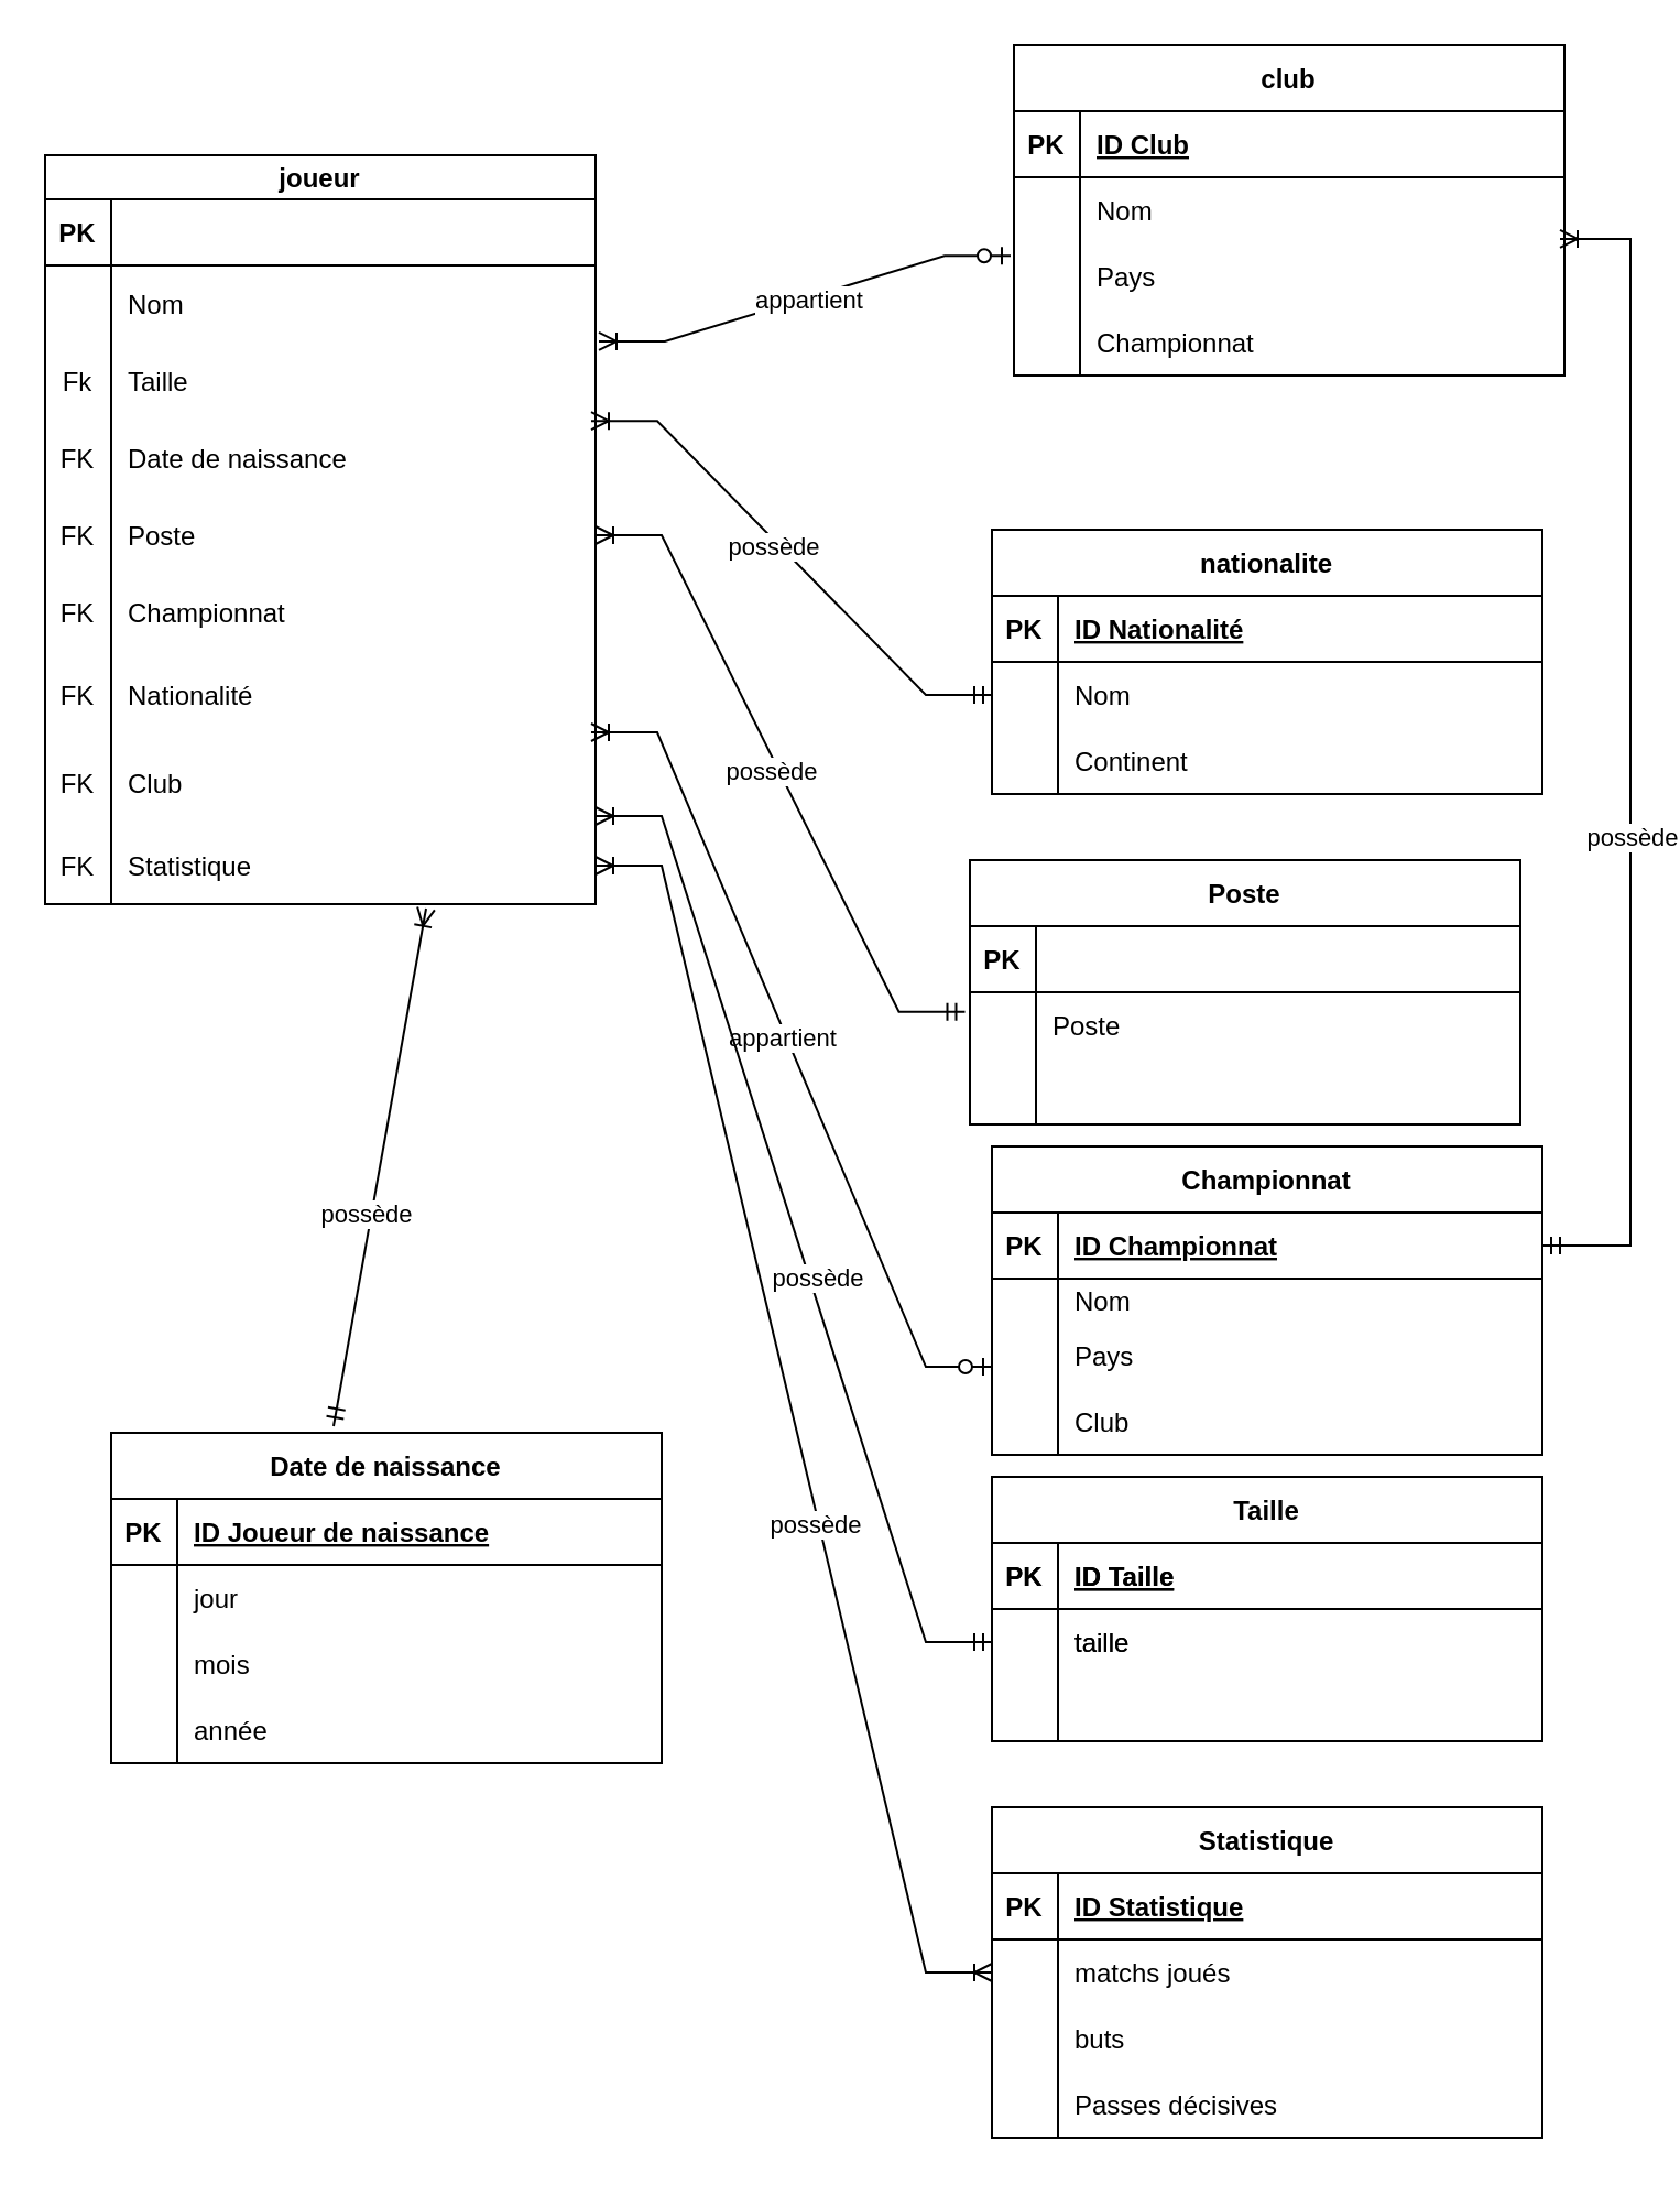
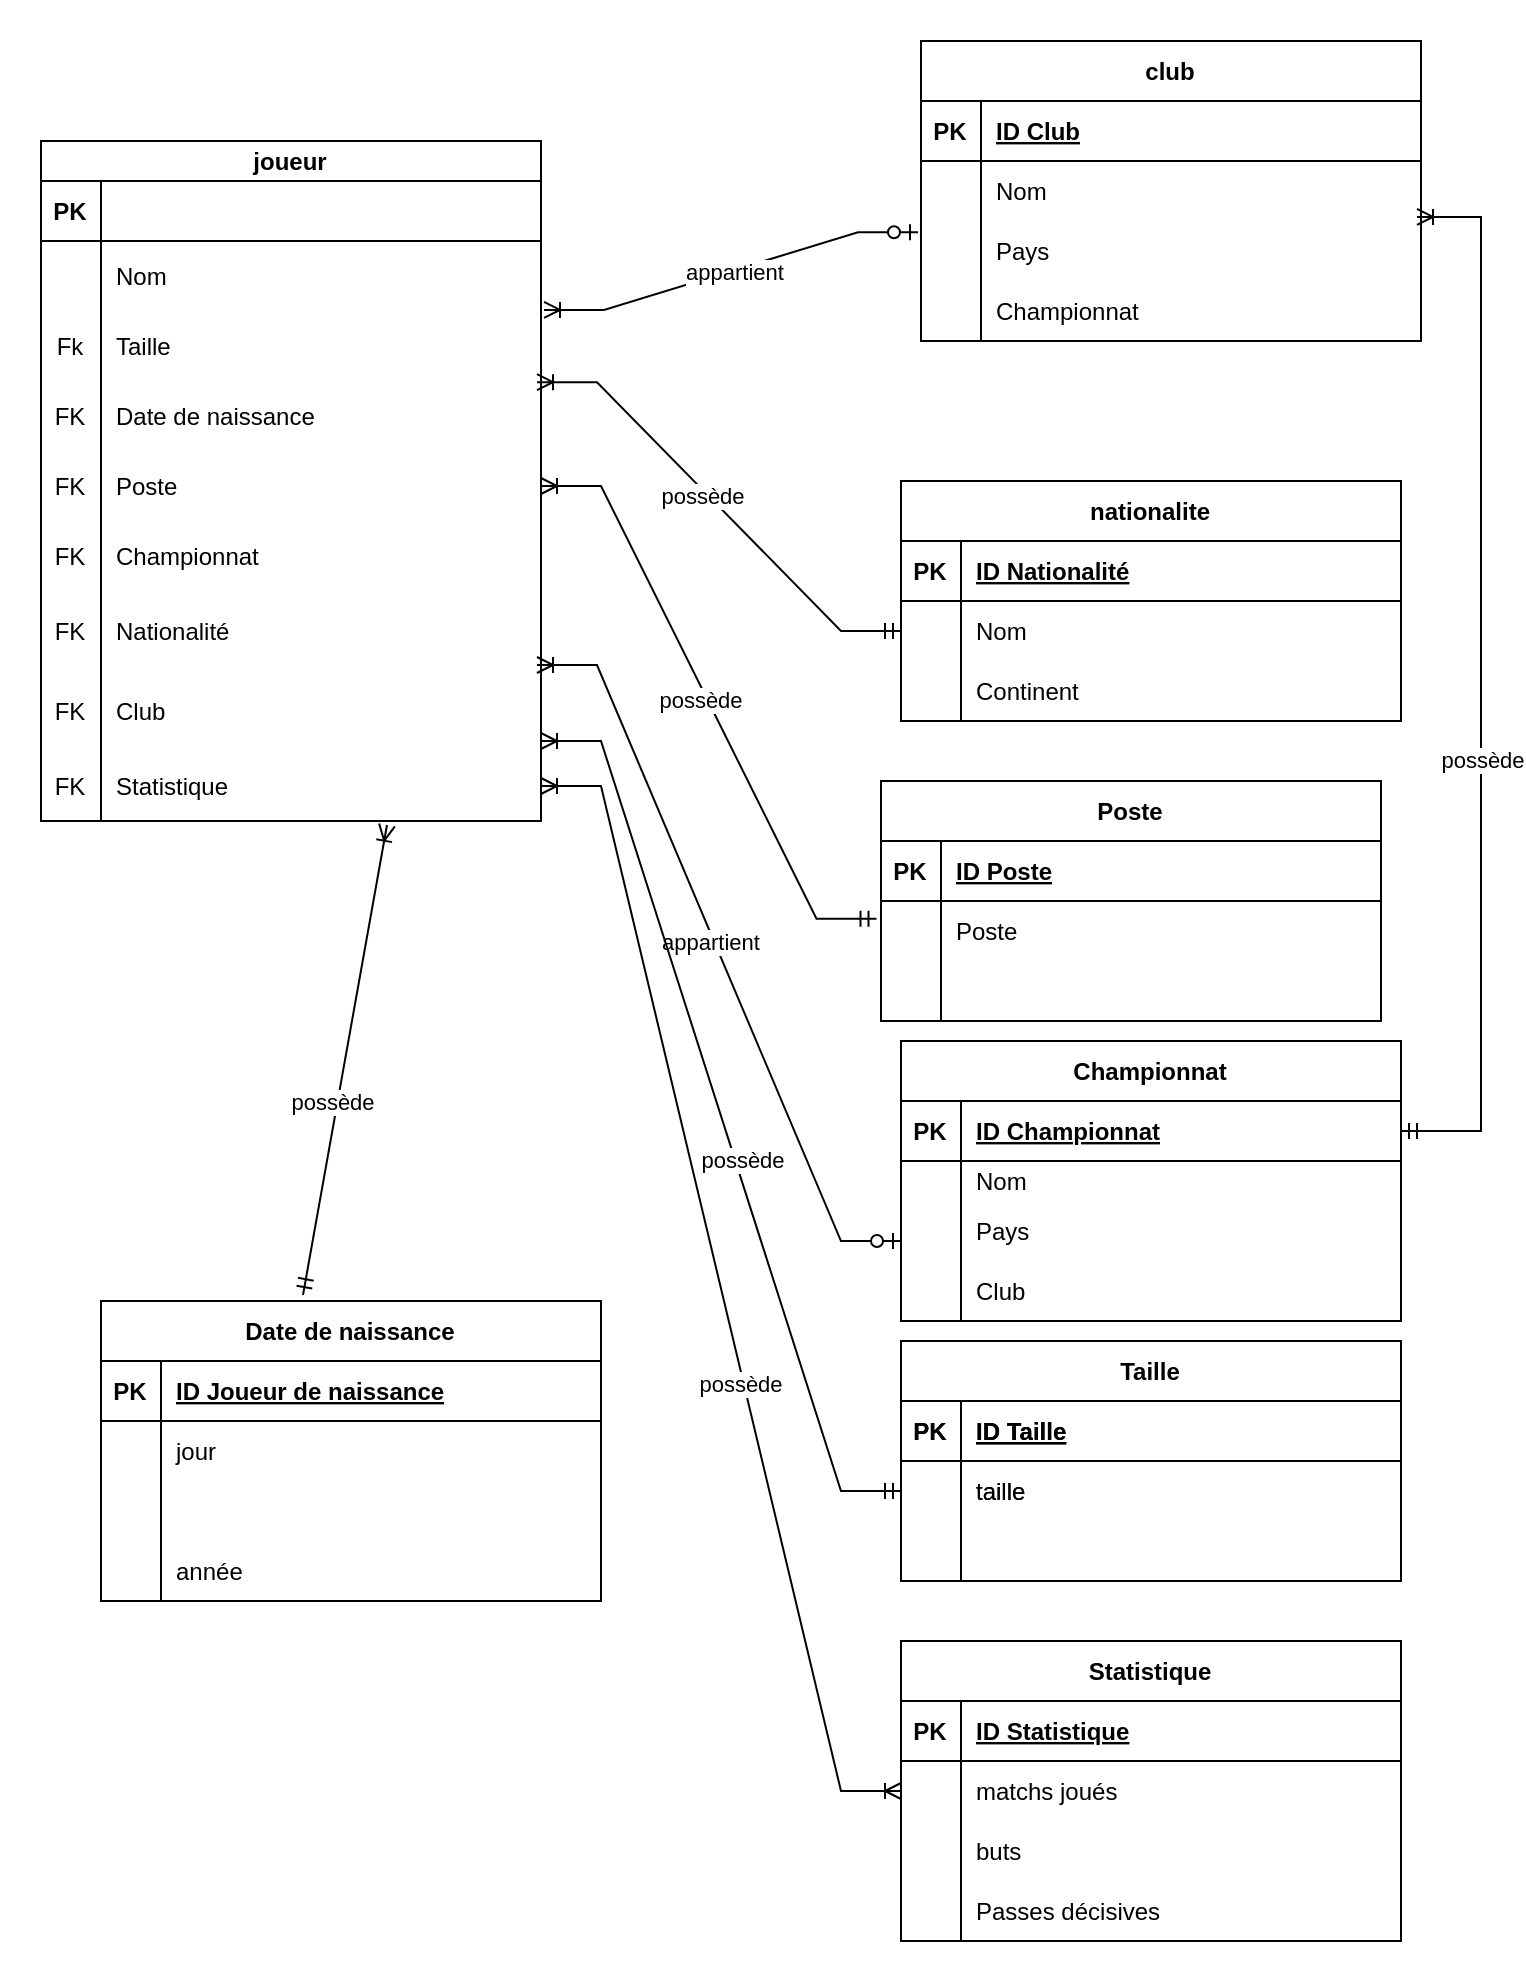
+ <mxCell id="55" value="ID Poste" style="shape=partialRectangle;overflow=hidden;connectable=0;fillColor=none;top=0;left=0;bottom=0;right=0;align=left;spacingLeft=6;fontStyle=5;" parent="53" vertex="1"><mxGeometry x="30" width="220" height="30" as="geometry"><mxRectangle width="220" height="30" as="alternateBounds" /></mxGeometry></mxCell>
- <mxCell id="94" value="mois" style="shape=partialRectangle;overflow=hidden;connectable=0;fillColor=none;top=0;left=0;bottom=0;right=0;align=left;spacingLeft=6;" vertex="1" parent="92"><mxGeometry x="30" width="220" height="30" as="geometry"><mxRectangle width="220" height="30" as="alternateBounds" /></mxGeometry></mxCell>
